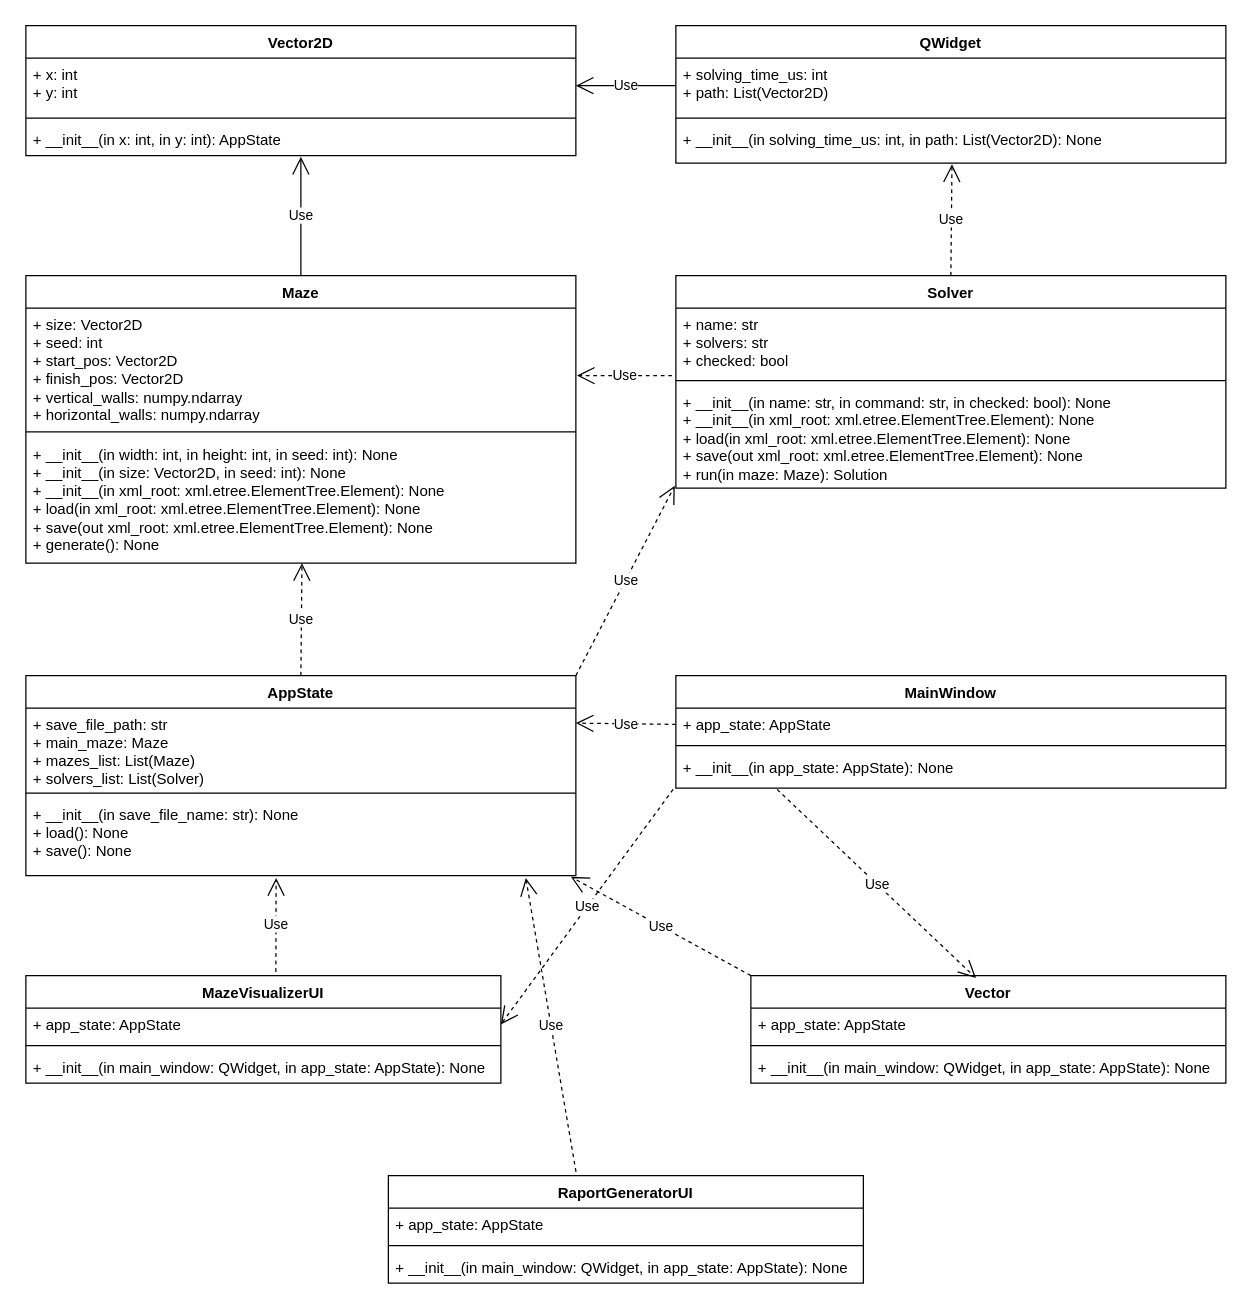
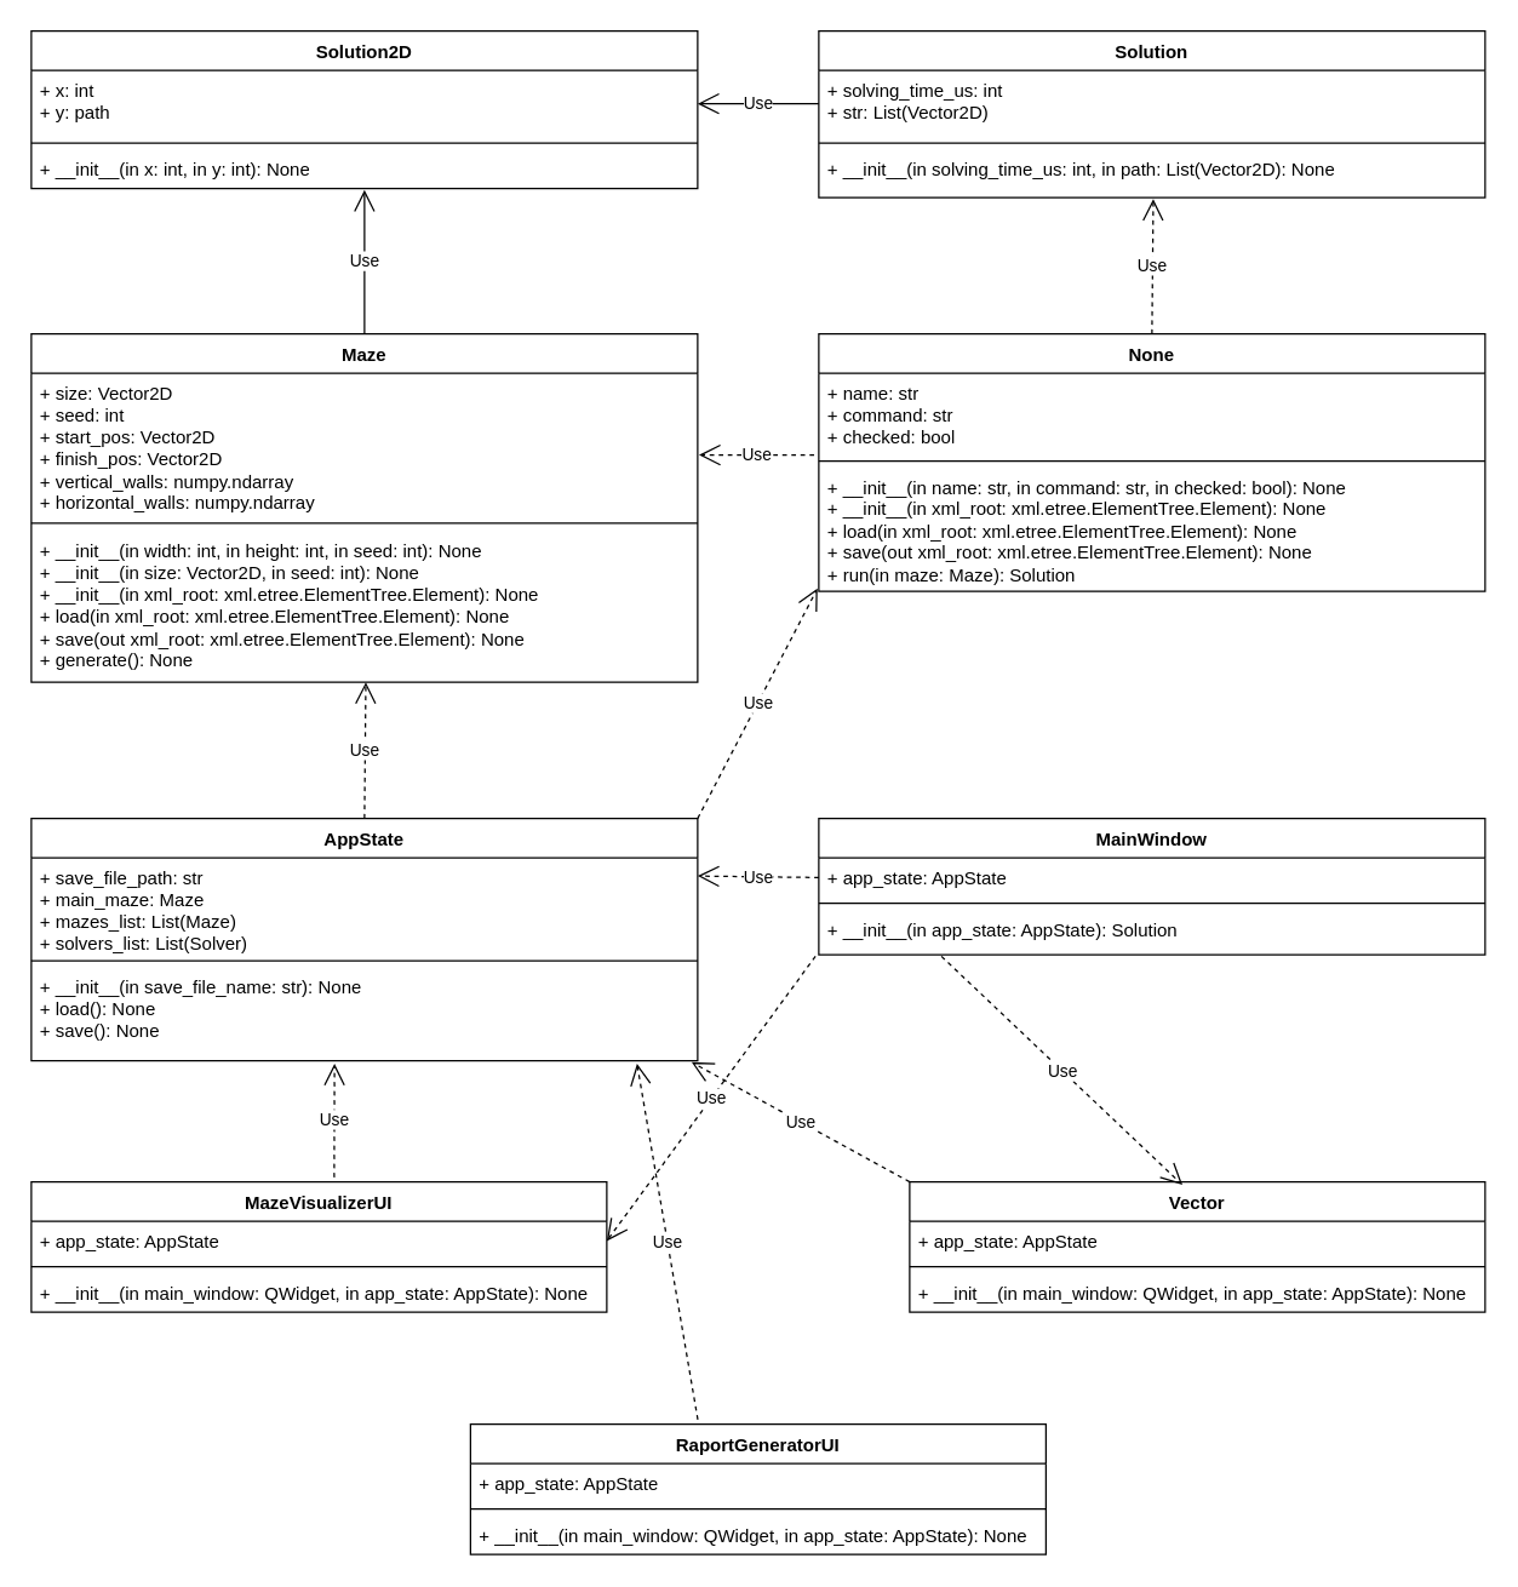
- <mxCell id="34" value="Vector2D" style="swimlane;fontStyle=1;align=center;verticalAlign=top;childLayout=stackLayout;horizontal=1;startSize=26;horizontalStack=0;resizeParent=1;resizeParentMax=0;resizeLast=0;collapsible=1;marginBottom=0;whiteSpace=wrap;html=1;" parent="1" vertex="1"><mxGeometry x="20" y="20" width="440" height="104" as="geometry" /></mxCell>
+ <mxCell id="34" value="Solution2D" style="swimlane;fontStyle=1;align=center;verticalAlign=top;childLayout=stackLayout;horizontal=1;startSize=26;horizontalStack=0;resizeParent=1;resizeParentMax=0;resizeLast=0;collapsible=1;marginBottom=0;whiteSpace=wrap;html=1;" parent="1" vertex="1"><mxGeometry x="20" y="20" width="440" height="104" as="geometry" /></mxCell>
- <mxCell id="14" value="&lt;div&gt;&lt;span style=&quot;background-color: transparent; color: light-dark(rgb(0, 0, 0), rgb(255, 255, 255));&quot;&gt;QWidget&lt;/span&gt;&lt;/div&gt;" style="swimlane;fontStyle=1;align=center;verticalAlign=top;childLayout=stackLayout;horizontal=1;startSize=26;horizontalStack=0;resizeParent=1;resizeParentMax=0;resizeLast=0;collapsible=1;marginBottom=0;whiteSpace=wrap;html=1;" parent="1" vertex="1"><mxGeometry x="540" y="20" width="440" height="110" as="geometry" /></mxCell>
+ <mxCell id="14" value="&lt;div&gt;&lt;span style=&quot;background-color: transparent; color: light-dark(rgb(0, 0, 0), rgb(255, 255, 255));&quot;&gt;Solution&lt;/span&gt;&lt;/div&gt;" style="swimlane;fontStyle=1;align=center;verticalAlign=top;childLayout=stackLayout;horizontal=1;startSize=26;horizontalStack=0;resizeParent=1;resizeParentMax=0;resizeLast=0;collapsible=1;marginBottom=0;whiteSpace=wrap;html=1;" parent="1" vertex="1"><mxGeometry x="540" y="20" width="440" height="110" as="geometry" /></mxCell>
- <mxCell id="35" value="+ x: int&lt;div&gt;+ y: int&lt;/div&gt;" style="text;strokeColor=none;fillColor=none;align=left;verticalAlign=top;spacingLeft=4;spacingRight=4;overflow=hidden;rotatable=0;points=[[0,0.5],[1,0.5]];portConstraint=eastwest;whiteSpace=wrap;html=1;" parent="34" vertex="1"><mxGeometry y="26" width="440" height="44" as="geometry" /></mxCell>
+ <mxCell id="35" value="+ x: int&lt;div&gt;+ y: path&lt;/div&gt;" style="text;strokeColor=none;fillColor=none;align=left;verticalAlign=top;spacingLeft=4;spacingRight=4;overflow=hidden;rotatable=0;points=[[0,0.5],[1,0.5]];portConstraint=eastwest;whiteSpace=wrap;html=1;" parent="34" vertex="1"><mxGeometry y="26" width="440" height="44" as="geometry" /></mxCell>
- <mxCell id="15" value="+&amp;nbsp;solving_time_us: int&lt;div&gt;+ path: List(Vector2D)&lt;/div&gt;" style="text;strokeColor=none;fillColor=none;align=left;verticalAlign=top;spacingLeft=4;spacingRight=4;overflow=hidden;rotatable=0;points=[[0,0.5],[1,0.5]];portConstraint=eastwest;whiteSpace=wrap;html=1;" parent="14" vertex="1"><mxGeometry y="26" width="440" height="44" as="geometry" /></mxCell>
+ <mxCell id="15" value="+&amp;nbsp;solving_time_us: int&lt;div&gt;+ str: List(Vector2D)&lt;/div&gt;" style="text;strokeColor=none;fillColor=none;align=left;verticalAlign=top;spacingLeft=4;spacingRight=4;overflow=hidden;rotatable=0;points=[[0,0.5],[1,0.5]];portConstraint=eastwest;whiteSpace=wrap;html=1;" parent="14" vertex="1"><mxGeometry y="26" width="440" height="44" as="geometry" /></mxCell>
- <mxCell id="37" value="+ __init__(in x: int, in y: int): AppState" style="text;strokeColor=none;fillColor=none;align=left;verticalAlign=top;spacingLeft=4;spacingRight=4;overflow=hidden;rotatable=0;points=[[0,0.5],[1,0.5]];portConstraint=eastwest;whiteSpace=wrap;html=1;" parent="34" vertex="1"><mxGeometry y="78" width="440" height="26" as="geometry" /></mxCell>
+ <mxCell id="37" value="+ __init__(in x: int, in y: int): None" style="text;strokeColor=none;fillColor=none;align=left;verticalAlign=top;spacingLeft=4;spacingRight=4;overflow=hidden;rotatable=0;points=[[0,0.5],[1,0.5]];portConstraint=eastwest;whiteSpace=wrap;html=1;" parent="34" vertex="1"><mxGeometry y="78" width="440" height="26" as="geometry" /></mxCell>
- <mxCell id="26" value="Solver" style="swimlane;fontStyle=1;align=center;verticalAlign=top;childLayout=stackLayout;horizontal=1;startSize=26;horizontalStack=0;resizeParent=1;resizeParentMax=0;resizeLast=0;collapsible=1;marginBottom=0;whiteSpace=wrap;html=1;" parent="1" vertex="1"><mxGeometry x="540" y="220" width="440" height="170" as="geometry" /></mxCell>
+ <mxCell id="26" value="None" style="swimlane;fontStyle=1;align=center;verticalAlign=top;childLayout=stackLayout;horizontal=1;startSize=26;horizontalStack=0;resizeParent=1;resizeParentMax=0;resizeLast=0;collapsible=1;marginBottom=0;whiteSpace=wrap;html=1;" parent="1" vertex="1"><mxGeometry x="540" y="220" width="440" height="170" as="geometry" /></mxCell>
- <mxCell id="27" value="+ name: str&lt;div&gt;+ solvers: str&lt;/div&gt;&lt;div&gt;+ checked: bool&lt;/div&gt;" style="text;strokeColor=none;fillColor=none;align=left;verticalAlign=top;spacingLeft=4;spacingRight=4;overflow=hidden;rotatable=0;points=[[0,0.5],[1,0.5]];portConstraint=eastwest;whiteSpace=wrap;html=1;" parent="26" vertex="1"><mxGeometry y="26" width="440" height="54" as="geometry" /></mxCell>
+ <mxCell id="27" value="+ name: str&lt;div&gt;+ command: str&lt;/div&gt;&lt;div&gt;+ checked: bool&lt;/div&gt;" style="text;strokeColor=none;fillColor=none;align=left;verticalAlign=top;spacingLeft=4;spacingRight=4;overflow=hidden;rotatable=0;points=[[0,0.5],[1,0.5]];portConstraint=eastwest;whiteSpace=wrap;html=1;" parent="26" vertex="1"><mxGeometry y="26" width="440" height="54" as="geometry" /></mxCell>
- <mxCell id="21" value="+ __init__(in app_state: AppState): None" style="text;strokeColor=none;fillColor=none;align=left;verticalAlign=top;spacingLeft=4;spacingRight=4;overflow=hidden;rotatable=0;points=[[0,0.5],[1,0.5]];portConstraint=eastwest;whiteSpace=wrap;html=1;" parent="18" vertex="1"><mxGeometry y="60" width="440" height="30" as="geometry" /></mxCell>
+ <mxCell id="21" value="+ __init__(in app_state: AppState): Solution" style="text;strokeColor=none;fillColor=none;align=left;verticalAlign=top;spacingLeft=4;spacingRight=4;overflow=hidden;rotatable=0;points=[[0,0.5],[1,0.5]];portConstraint=eastwest;whiteSpace=wrap;html=1;" parent="18" vertex="1"><mxGeometry y="60" width="440" height="30" as="geometry" /></mxCell>
